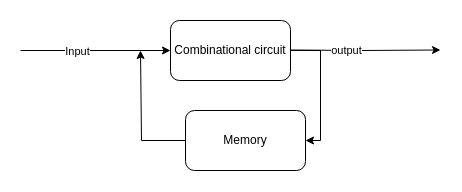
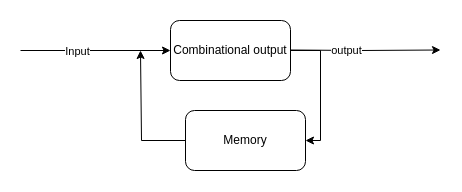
- <mxCell id="3" value="Combinational circuit" style="rounded=1;whiteSpace=wrap;html=1;" vertex="1" parent="1"><mxGeometry x="170" y="20" width="120" height="60" as="geometry" /></mxCell>
+ <mxCell id="3" value="Combinational output" style="rounded=1;whiteSpace=wrap;html=1;" vertex="1" parent="1"><mxGeometry x="170" y="20" width="120" height="60" as="geometry" /></mxCell>
